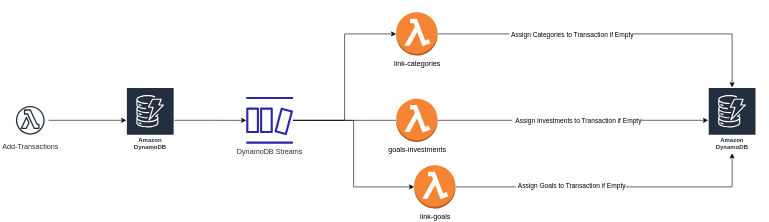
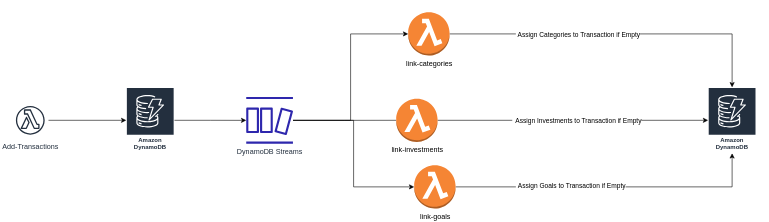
- <mxCell id="18" value="link-categories" style="outlineConnect=0;dashed=0;verticalLabelPosition=bottom;verticalAlign=top;align=center;html=1;shape=mxgraph.aws3.lambda_function;fillColor=#F58534;gradientColor=none;" vertex="1" parent="1"><mxGeometry x="660" y="20" width="69" height="72" as="geometry" /></mxCell>
+ <mxCell id="18" value="link-categories" style="outlineConnect=0;dashed=0;verticalLabelPosition=bottom;verticalAlign=top;align=center;html=1;shape=mxgraph.aws3.lambda_function;fillColor=#F58534;gradientColor=none;" vertex="1" parent="1"><mxGeometry x="680" y="20" width="69" height="72" as="geometry" /></mxCell>
- <mxCell id="15" value="goals-investments" style="outlineConnect=0;dashed=0;verticalLabelPosition=bottom;verticalAlign=top;align=center;html=1;shape=mxgraph.aws3.lambda_function;fillColor=#F58534;gradientColor=none;" vertex="1" parent="1"><mxGeometry x="660" y="164" width="69" height="72" as="geometry" /></mxCell>
+ <mxCell id="15" value="link-investments" style="outlineConnect=0;dashed=0;verticalLabelPosition=bottom;verticalAlign=top;align=center;html=1;shape=mxgraph.aws3.lambda_function;fillColor=#F58534;gradientColor=none;" vertex="1" parent="1"><mxGeometry x="660" y="164" width="69" height="72" as="geometry" /></mxCell>
